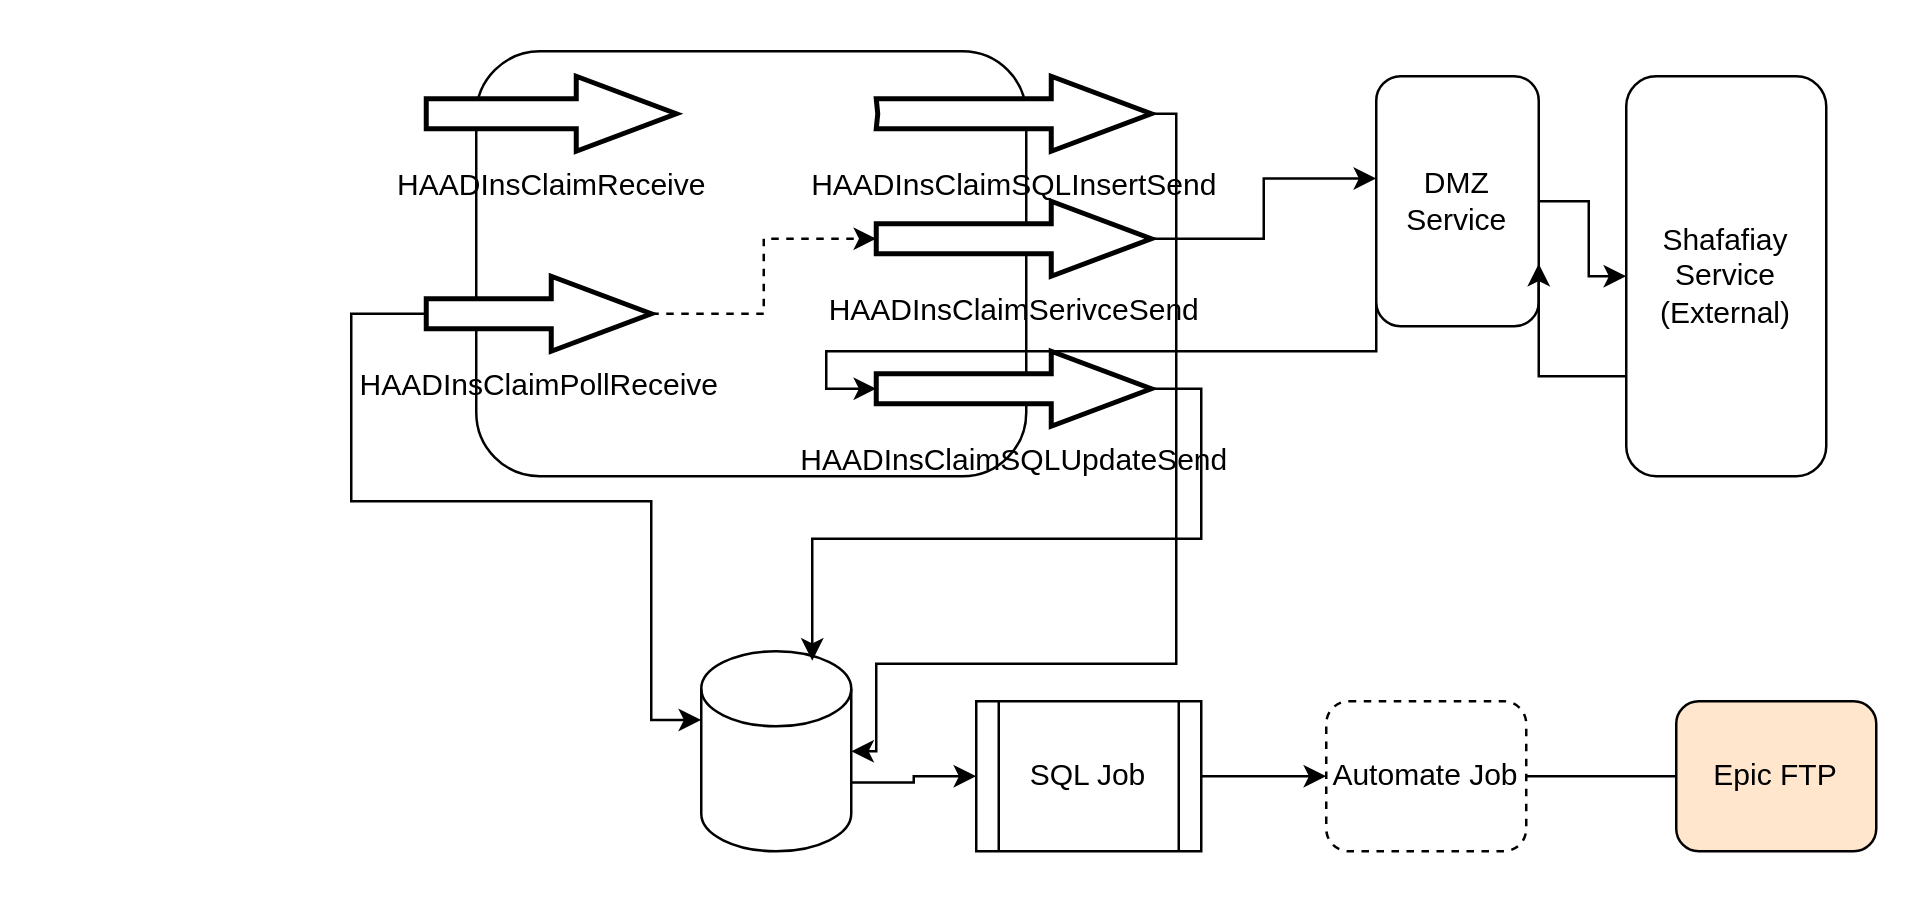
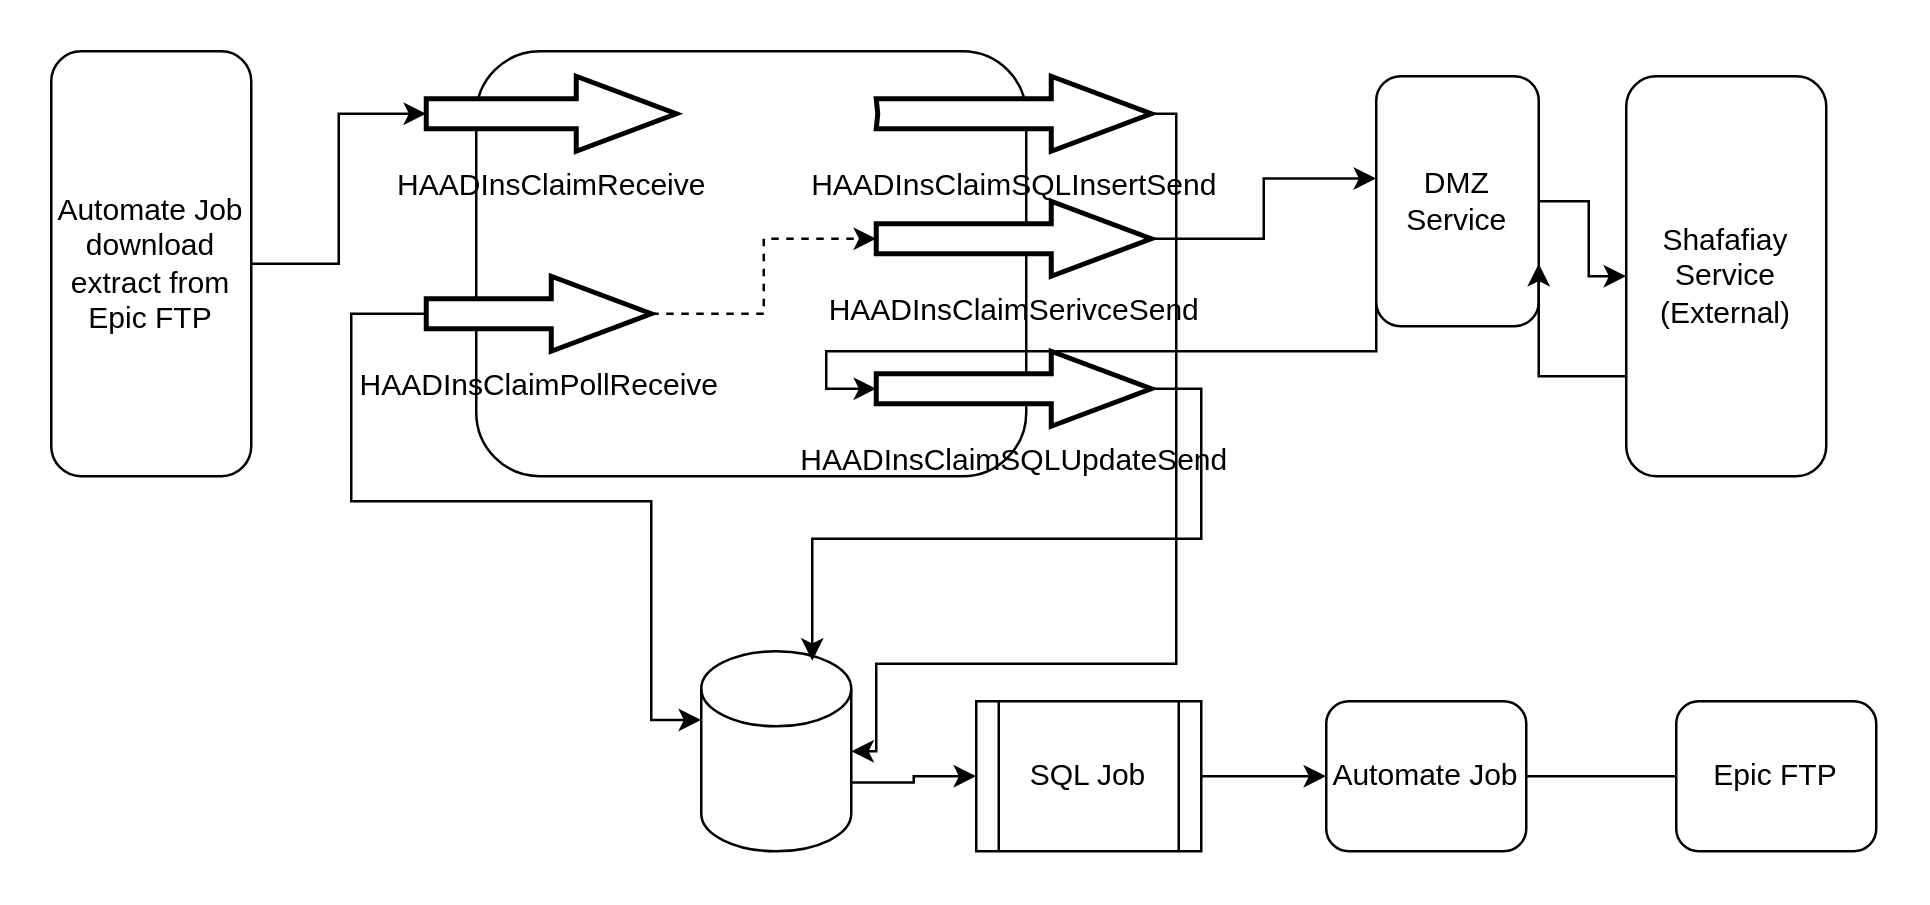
+ <mxCell id="25" style="edgeStyle=orthogonalEdgeStyle;rounded=0;orthogonalLoop=1;jettySize=auto;html=1;exitX=1;exitY=0.5;exitDx=0;exitDy=0;entryX=0;entryY=0.5;entryDx=0;entryDy=0;entryPerimeter=0;" edge="1" parent="1" source="26" target="7"><mxGeometry relative="1" as="geometry" /></mxCell>
+ <mxCell id="26" value="Automate Job download extract from Epic FTP" style="rounded=1;whiteSpace=wrap;html=1;" vertex="1" parent="1"><mxGeometry x="20" y="20" width="80" height="170" as="geometry" /></mxCell>
- <mxCell id="20" value="Automate Job" style="rounded=1;whiteSpace=wrap;html=1;dashed=1;" parent="1" vertex="1"><mxGeometry x="530" y="280" width="80" height="60" as="geometry" /></mxCell>
+ <mxCell id="20" value="Automate Job" style="rounded=1;whiteSpace=wrap;html=1;" parent="1" vertex="1"><mxGeometry x="530" y="280" width="80" height="60" as="geometry" /></mxCell>
- <mxCell id="21" value="Epic FTP" style="rounded=1;whiteSpace=wrap;html=1;fillColor=#ffe6cc;" parent="1" vertex="1"><mxGeometry x="670" y="280" width="80" height="60" as="geometry" /></mxCell>
+ <mxCell id="21" value="Epic FTP" style="rounded=1;whiteSpace=wrap;html=1;" parent="1" vertex="1"><mxGeometry x="670" y="280" width="80" height="60" as="geometry" /></mxCell>
